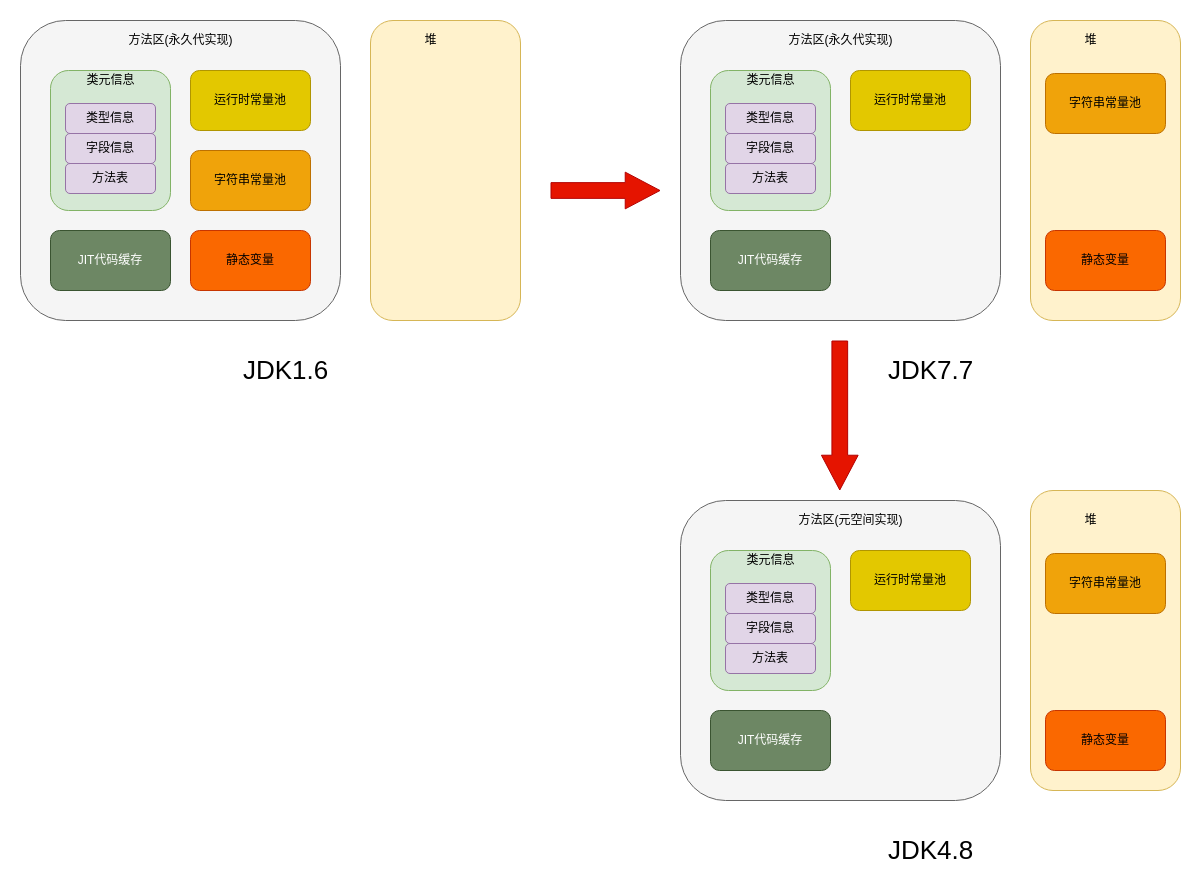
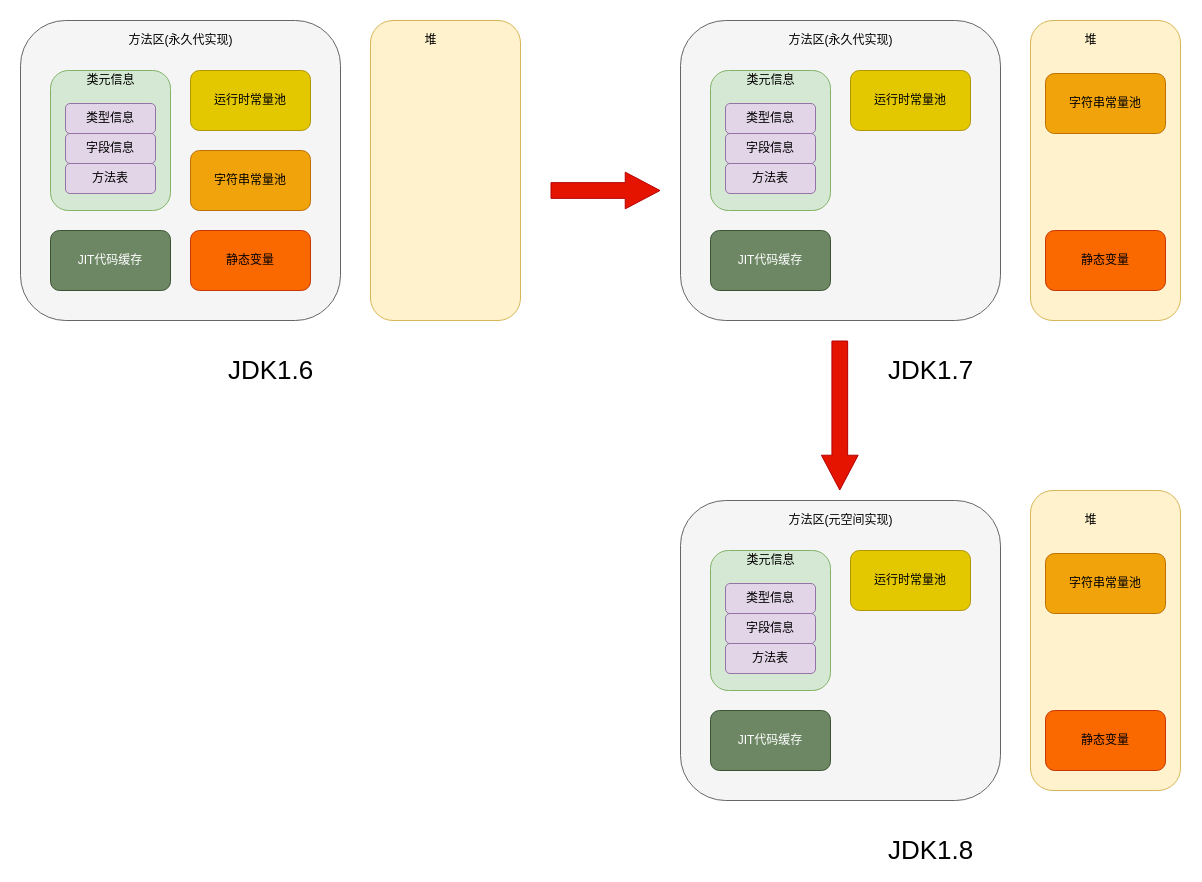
- <mxCell id="15" value="&lt;font style=&quot;font-size: 26px;&quot;&gt;JDK1.6&lt;/font&gt;" style="text;html=1;align=center;verticalAlign=middle;resizable=0;points=[];autosize=1;strokeColor=none;fillColor=none;" vertex="1" parent="1"><mxGeometry x="235" y="360" width="100" height="20" as="geometry" /></mxCell>
+ <mxCell id="15" value="&lt;font style=&quot;font-size: 26px;&quot;&gt;JDK1.6&lt;/font&gt;" style="text;html=1;align=center;verticalAlign=middle;resizable=0;points=[];autosize=1;strokeColor=none;fillColor=none;" vertex="1" parent="1"><mxGeometry x="220" y="360" width="100" height="20" as="geometry" /></mxCell>
- <mxCell id="28" value="&lt;font style=&quot;font-size: 26px;&quot;&gt;JDK7.7&lt;/font&gt;" style="text;html=1;align=center;verticalAlign=middle;resizable=0;points=[];autosize=1;strokeColor=none;fillColor=none;" vertex="1" parent="1"><mxGeometry x="880" y="360" width="100" height="20" as="geometry" /></mxCell>
+ <mxCell id="28" value="&lt;font style=&quot;font-size: 26px;&quot;&gt;JDK1.7&lt;/font&gt;" style="text;html=1;align=center;verticalAlign=middle;resizable=0;points=[];autosize=1;strokeColor=none;fillColor=none;" vertex="1" parent="1"><mxGeometry x="880" y="360" width="100" height="20" as="geometry" /></mxCell>
- <mxCell id="32" value="方法区(元空间实现)" style="text;html=1;align=center;verticalAlign=middle;resizable=0;points=[];autosize=1;strokeColor=none;fillColor=none;" vertex="1" parent="1"><mxGeometry x="790" y="510" width="120" height="20" as="geometry" /></mxCell>
+ <mxCell id="32" value="方法区(元空间实现)" style="text;html=1;align=center;verticalAlign=middle;resizable=0;points=[];autosize=1;strokeColor=none;fillColor=none;" vertex="1" parent="1"><mxGeometry x="780" y="510" width="120" height="20" as="geometry" /></mxCell>
- <mxCell id="42" value="&lt;font style=&quot;font-size: 26px;&quot;&gt;JDK4.8&lt;/font&gt;" style="text;html=1;align=center;verticalAlign=middle;resizable=0;points=[];autosize=1;strokeColor=none;fillColor=none;" vertex="1" parent="1"><mxGeometry x="880" y="840" width="100" height="20" as="geometry" /></mxCell>
+ <mxCell id="42" value="&lt;font style=&quot;font-size: 26px;&quot;&gt;JDK1.8&lt;/font&gt;" style="text;html=1;align=center;verticalAlign=middle;resizable=0;points=[];autosize=1;strokeColor=none;fillColor=none;" vertex="1" parent="1"><mxGeometry x="880" y="840" width="100" height="20" as="geometry" /></mxCell>
